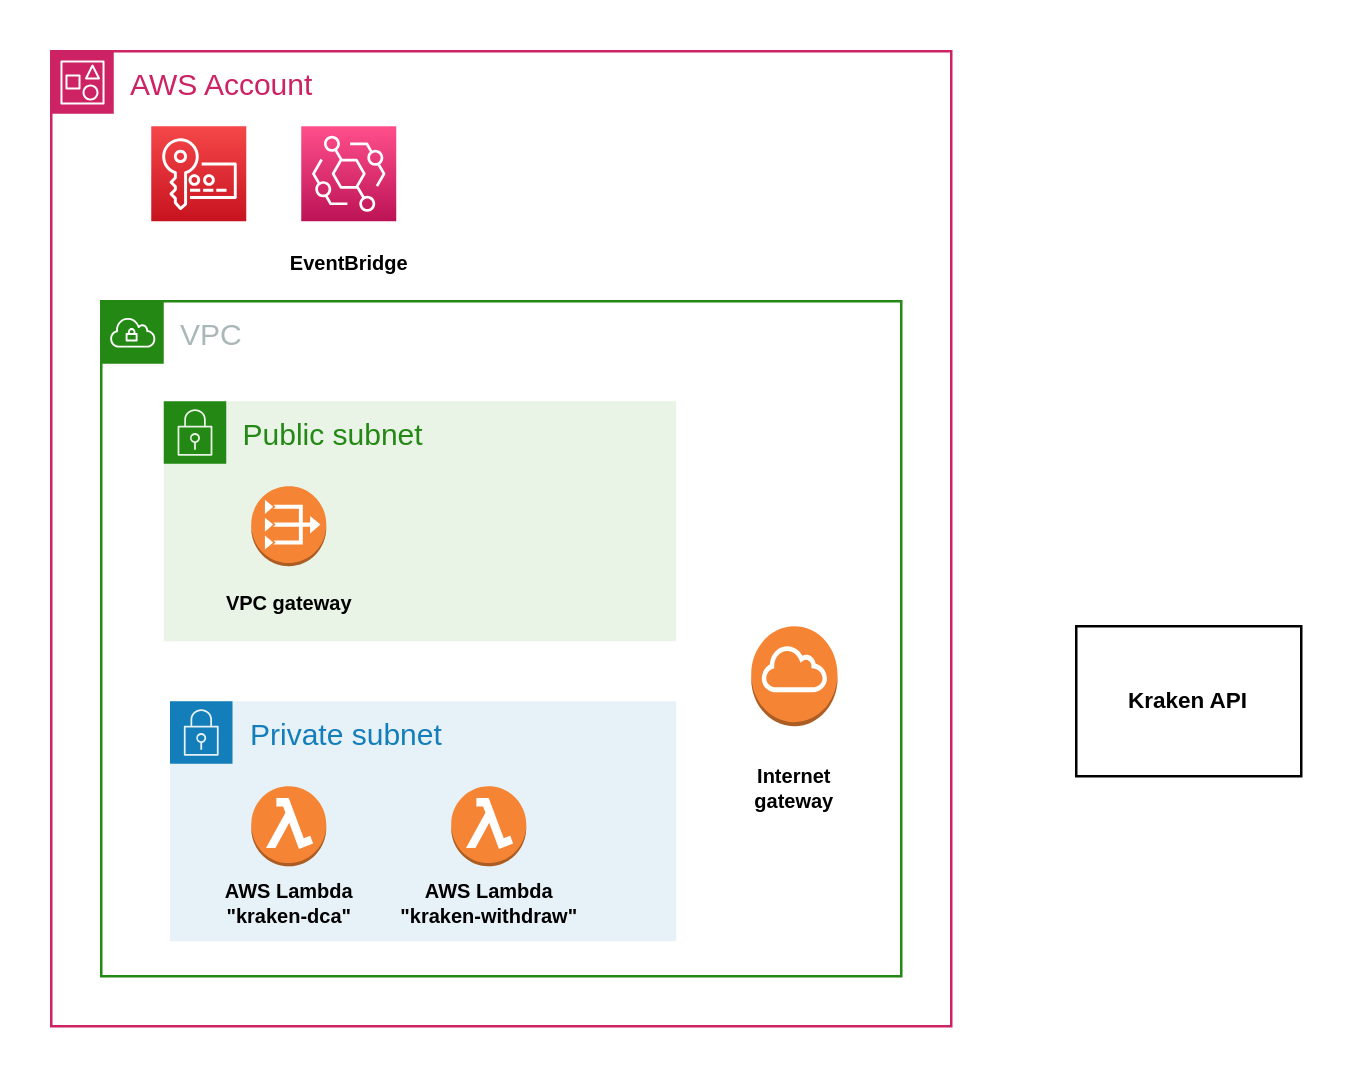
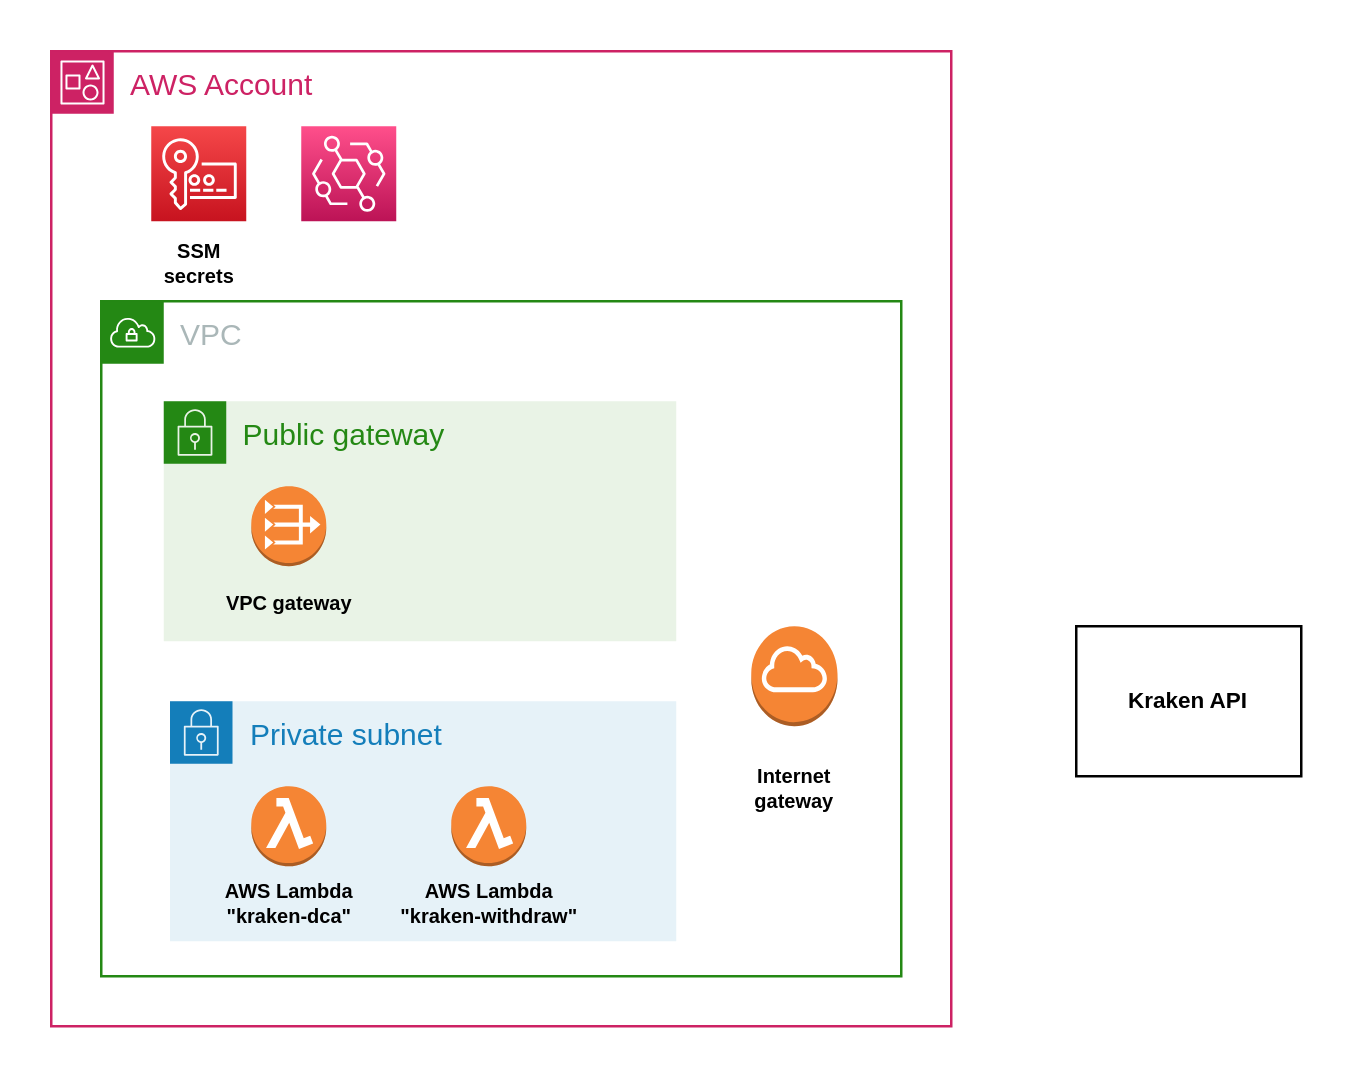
+ <mxCell id="16" value="&lt;b&gt;SSM &lt;br&gt;secrets&lt;/b&gt;" style="text;html=1;align=center;verticalAlign=middle;resizable=0;points=[];autosize=1;strokeColor=none;fillColor=none;fontSize=8;" parent="2" vertex="1"><mxGeometry x="34" y="70" width="50" height="30" as="geometry" /></mxCell>
- <mxCell id="17" value="&lt;b&gt;EventBridge&lt;/b&gt;" style="text;html=1;align=center;verticalAlign=middle;resizable=0;points=[];autosize=1;strokeColor=none;fillColor=none;fontSize=8;" parent="2" vertex="1"><mxGeometry x="84" y="75" width="70" height="20" as="geometry" /></mxCell>
- <mxCell id="4" value="Public subnet" style="points=[[0,0],[0.25,0],[0.5,0],[0.75,0],[1,0],[1,0.25],[1,0.5],[1,0.75],[1,1],[0.75,1],[0.5,1],[0.25,1],[0,1],[0,0.75],[0,0.5],[0,0.25]];outlineConnect=0;gradientColor=none;html=1;whiteSpace=wrap;fontSize=12;fontStyle=0;container=1;pointerEvents=0;collapsible=0;recursiveResize=0;shape=mxgraph.aws4.group;grIcon=mxgraph.aws4.group_security_group;grStroke=0;strokeColor=#248814;fillColor=#E9F3E6;verticalAlign=top;align=left;spacingLeft=30;fontColor=#248814;dashed=0;" parent="3" vertex="1"><mxGeometry x="25" y="40" width="205" height="96" as="geometry" /></mxCell>
+ <mxCell id="4" value="Public gateway" style="points=[[0,0],[0.25,0],[0.5,0],[0.75,0],[1,0],[1,0.25],[1,0.5],[1,0.75],[1,1],[0.75,1],[0.5,1],[0.25,1],[0,1],[0,0.75],[0,0.5],[0,0.25]];outlineConnect=0;gradientColor=none;html=1;whiteSpace=wrap;fontSize=12;fontStyle=0;container=1;pointerEvents=0;collapsible=0;recursiveResize=0;shape=mxgraph.aws4.group;grIcon=mxgraph.aws4.group_security_group;grStroke=0;strokeColor=#248814;fillColor=#E9F3E6;verticalAlign=top;align=left;spacingLeft=30;fontColor=#248814;dashed=0;" parent="3" vertex="1"><mxGeometry x="25" y="40" width="205" height="96" as="geometry" /></mxCell>
